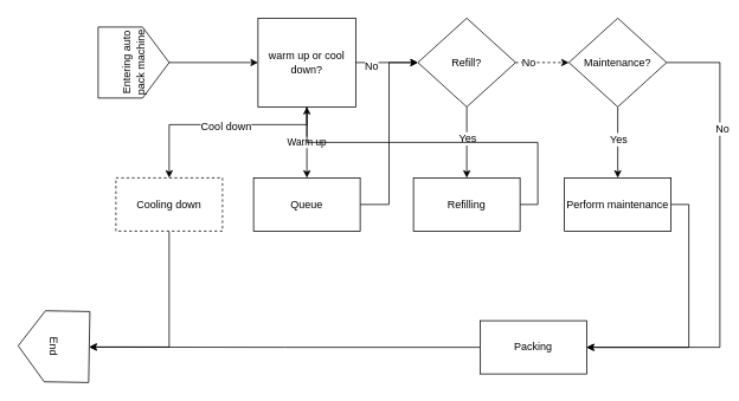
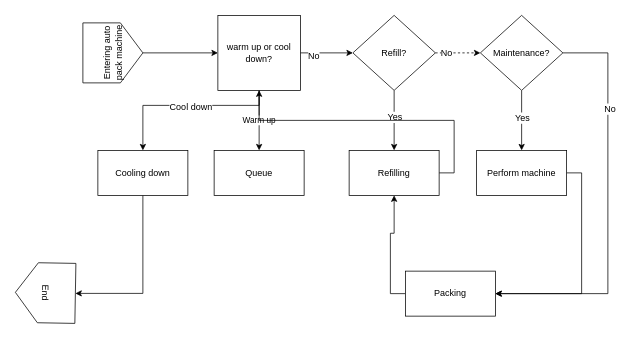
- <mxCell id="10" style="edgeStyle=orthogonalEdgeStyle;rounded=0;orthogonalLoop=1;jettySize=auto;html=1;exitX=1;exitY=0.5;exitDx=0;exitDy=0;entryX=0;entryY=0.5;entryDx=0;entryDy=0;" parent="1" source="11" target="16" edge="1"><mxGeometry relative="1" as="geometry" /></mxCell>
- <mxCell id="25" value="Cooling down" style="rounded=0;whiteSpace=wrap;html=1;dashed=1;" parent="1" vertex="1"><mxGeometry x="130" y="200" width="120" height="60" as="geometry" /></mxCell>
+ <mxCell id="25" value="Cooling down" style="rounded=0;whiteSpace=wrap;html=1;" parent="1" vertex="1"><mxGeometry x="130" y="200" width="120" height="60" as="geometry" /></mxCell>
- <mxCell id="28" value="Perform maintenance" style="rounded=0;whiteSpace=wrap;html=1;" parent="1" vertex="1"><mxGeometry x="635" y="200" width="120" height="60" as="geometry" /></mxCell>
+ <mxCell id="28" value="Perform machine" style="rounded=0;whiteSpace=wrap;html=1;" parent="1" vertex="1"><mxGeometry x="635" y="200" width="120" height="60" as="geometry" /></mxCell>
- <mxCell id="29" style="edgeStyle=orthogonalEdgeStyle;rounded=0;orthogonalLoop=1;jettySize=auto;html=1;exitX=0;exitY=0.5;exitDx=0;exitDy=0;entryX=0.5;entryY=0;entryDx=0;entryDy=0;" parent="1" source="30" target="26" edge="1"><mxGeometry relative="1" as="geometry" /></mxCell>
+ <mxCell id="29" style="edgeStyle=orthogonalEdgeStyle;rounded=0;orthogonalLoop=1;jettySize=auto;html=1;exitX=0;exitY=0.5;exitDx=0;exitDy=0;" parent="1" source="30" target="23" edge="1"><mxGeometry relative="1" as="geometry" /></mxCell>
